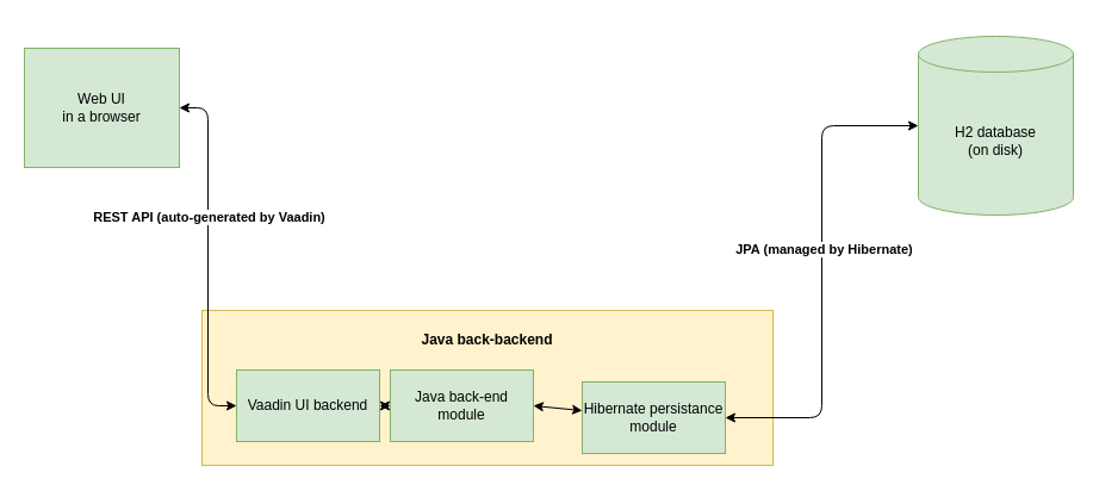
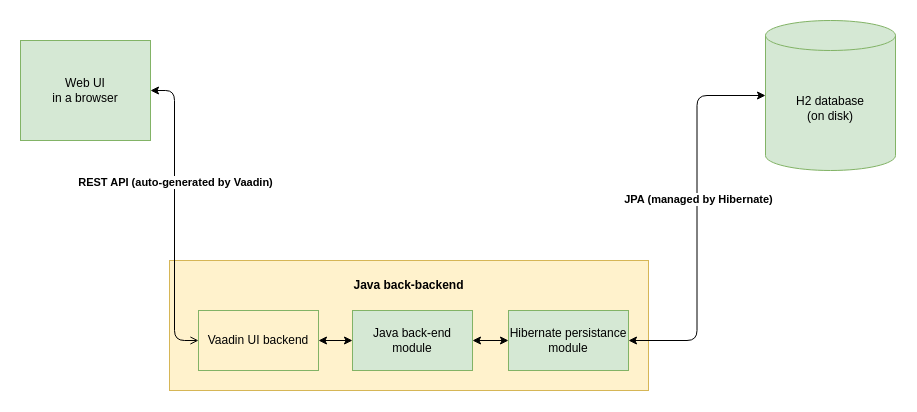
- <mxCell id="2" value="H2 database&lt;br&gt;(on disk)" style="shape=cylinder3;whiteSpace=wrap;html=1;boundedLbl=1;backgroundOutline=1;size=15;fillColor=#d5e8d4;strokeColor=#82b366;" vertex="1" parent="1"><mxGeometry x="770" y="30" width="130" height="150" as="geometry" /></mxCell>
+ <mxCell id="2" value="H2 database&lt;br&gt;(on disk)" style="shape=cylinder3;whiteSpace=wrap;html=1;boundedLbl=1;backgroundOutline=1;size=15;fillColor=#d5e8d4;strokeColor=#82b366;" vertex="1" parent="1"><mxGeometry x="765" y="20" width="130" height="150" as="geometry" /></mxCell>
- <mxCell id="6" value="" style="endArrow=classic;startArrow=classic;html=1;exitX=1;exitY=0.5;exitDx=0;exitDy=0;entryX=0;entryY=0.5;entryDx=0;entryDy=0;edgeStyle=orthogonalEdgeStyle;" edge="1" parent="1" source="3" target="5"><mxGeometry width="50" height="50" relative="1" as="geometry"><mxPoint x="385" y="150" as="sourcePoint" /><mxPoint x="352" y="20" as="targetPoint" /></mxGeometry></mxCell>
+ <mxCell id="6" value="" style="endArrow=open;startArrow=classic;html=1;exitX=1;exitY=0.5;exitDx=0;exitDy=0;entryX=0;entryY=0.5;entryDx=0;entryDy=0;edgeStyle=orthogonalEdgeStyle;" edge="1" parent="1" source="3" target="5"><mxGeometry width="50" height="50" relative="1" as="geometry"><mxPoint x="385" y="150" as="sourcePoint" /><mxPoint x="352" y="20" as="targetPoint" /></mxGeometry></mxCell>
- <mxCell id="5" value="Vaadin UI backend" style="rounded=0;whiteSpace=wrap;html=1;fillColor=#d5e8d4;strokeColor=#82b366;" vertex="1" parent="1"><mxGeometry x="198" y="310" width="120" height="60" as="geometry" /></mxCell>
+ <mxCell id="5" value="Vaadin UI backend" style="rounded=0;whiteSpace=wrap;html=1;fillColor=#fff2cc;strokeColor=#82b366;" vertex="1" parent="1"><mxGeometry x="198" y="310" width="120" height="60" as="geometry" /></mxCell>
- <mxCell id="11" value="Java back-end&lt;br&gt;module" style="rounded=0;whiteSpace=wrap;html=1;fillColor=#d5e8d4;strokeColor=#82b366;" vertex="1" parent="1"><mxGeometry x="327" y="310" width="120" height="60" as="geometry" /></mxCell>
+ <mxCell id="11" value="Java back-end&lt;br&gt;module" style="rounded=0;whiteSpace=wrap;html=1;fillColor=#d5e8d4;strokeColor=#82b366;" vertex="1" parent="1"><mxGeometry x="352" y="310" width="120" height="60" as="geometry" /></mxCell>
- <mxCell id="8" value="Hibernate persistance module" style="rounded=0;whiteSpace=wrap;html=1;fillColor=#d5e8d4;strokeColor=#82b366;" vertex="1" parent="1"><mxGeometry x="488" y="320" width="120" height="60" as="geometry" /></mxCell>
+ <mxCell id="8" value="Hibernate persistance module" style="rounded=0;whiteSpace=wrap;html=1;fillColor=#d5e8d4;strokeColor=#82b366;" vertex="1" parent="1"><mxGeometry x="508" y="310" width="120" height="60" as="geometry" /></mxCell>
